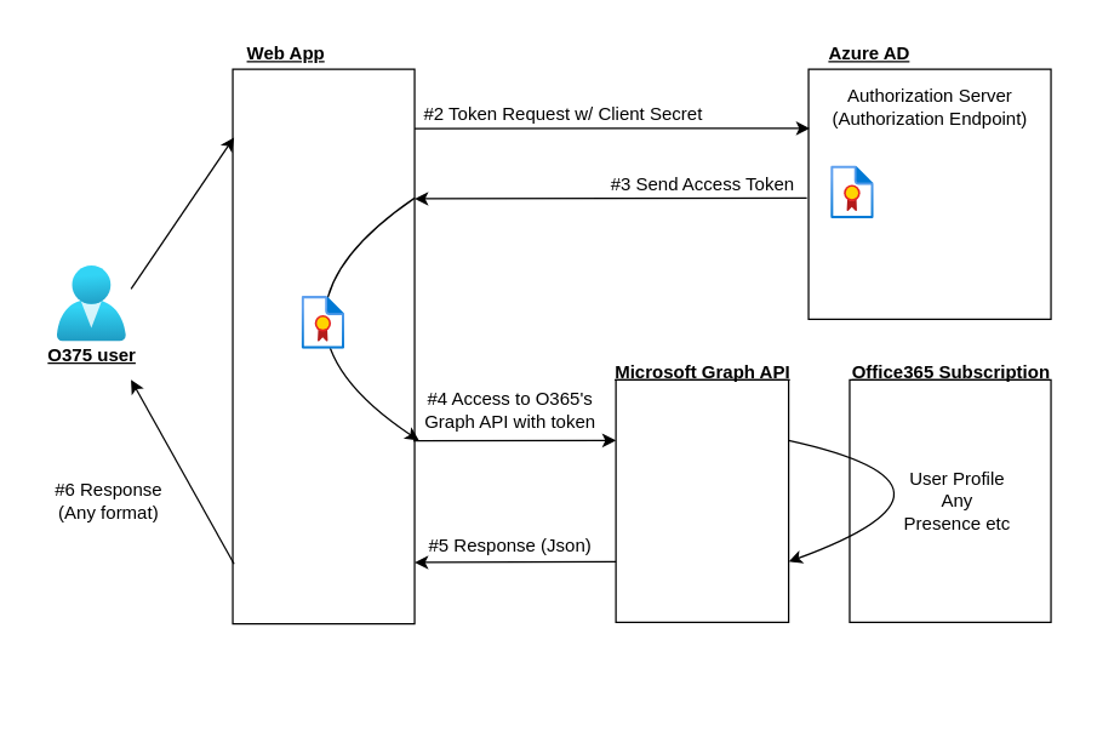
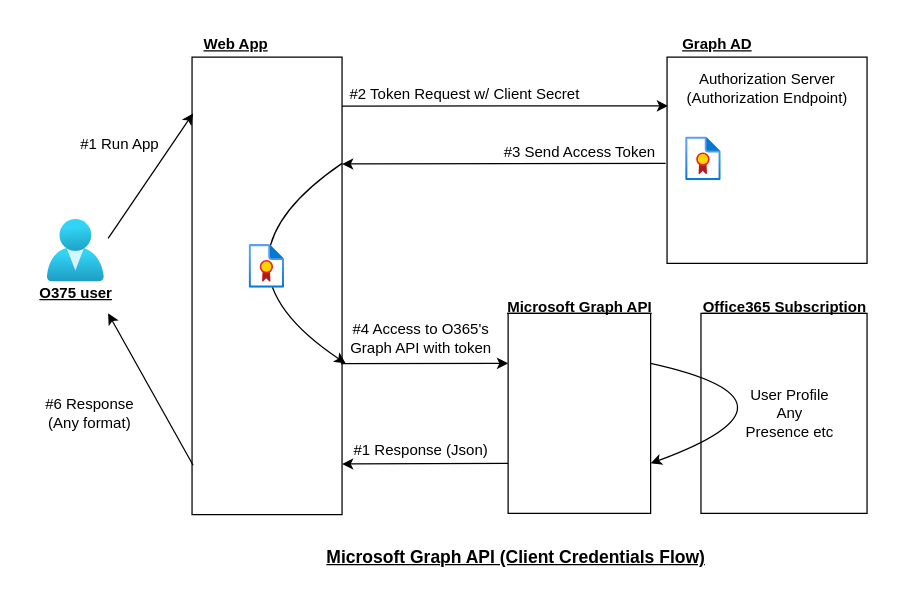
- <mxCell id="7" value="&lt;b&gt;&lt;u&gt;Azure AD&lt;/u&gt;&lt;/b&gt;" style="text;html=1;align=center;verticalAlign=middle;resizable=0;points=[];autosize=1;strokeColor=none;fillColor=none;" parent="1" vertex="1"><mxGeometry x="533.14" y="20" width="80" height="30" as="geometry" /></mxCell>
+ <mxCell id="7" value="&lt;b&gt;&lt;u&gt;Graph AD&lt;/u&gt;&lt;/b&gt;" style="text;html=1;align=center;verticalAlign=middle;resizable=0;points=[];autosize=1;strokeColor=none;fillColor=none;" parent="1" vertex="1"><mxGeometry x="533.14" y="20" width="80" height="30" as="geometry" /></mxCell>
+ <mxCell id="20" value="#1 Run App" style="text;html=1;align=center;verticalAlign=middle;resizable=0;points=[];autosize=1;strokeColor=none;fillColor=none;" vertex="1" parent="1"><mxGeometry x="50.29" y="100" width="90" height="30" as="geometry" /></mxCell>
- <mxCell id="27" value="#5 Response (Json)" style="text;html=1;align=center;verticalAlign=middle;resizable=0;points=[];autosize=1;strokeColor=none;fillColor=none;" vertex="1" parent="1"><mxGeometry x="271" y="345" width="130" height="30" as="geometry" /></mxCell>
+ <mxCell id="27" value="#1 Response (Json)" style="text;html=1;align=center;verticalAlign=middle;resizable=0;points=[];autosize=1;strokeColor=none;fillColor=none;" vertex="1" parent="1"><mxGeometry x="271" y="345" width="130" height="30" as="geometry" /></mxCell>
+ <mxCell id="15" value="&lt;b style=&quot;font-size: 14px;&quot;&gt;&lt;u style=&quot;font-size: 14px;&quot;&gt;Microsoft Graph API (Client Credentials Flow)&lt;/u&gt;&lt;/b&gt;" style="text;html=1;align=center;verticalAlign=middle;resizable=0;points=[];autosize=1;strokeColor=none;fillColor=none;fontSize=14;" parent="1" vertex="1"><mxGeometry x="246.58" y="430" width="330" height="30" as="geometry" /></mxCell>
